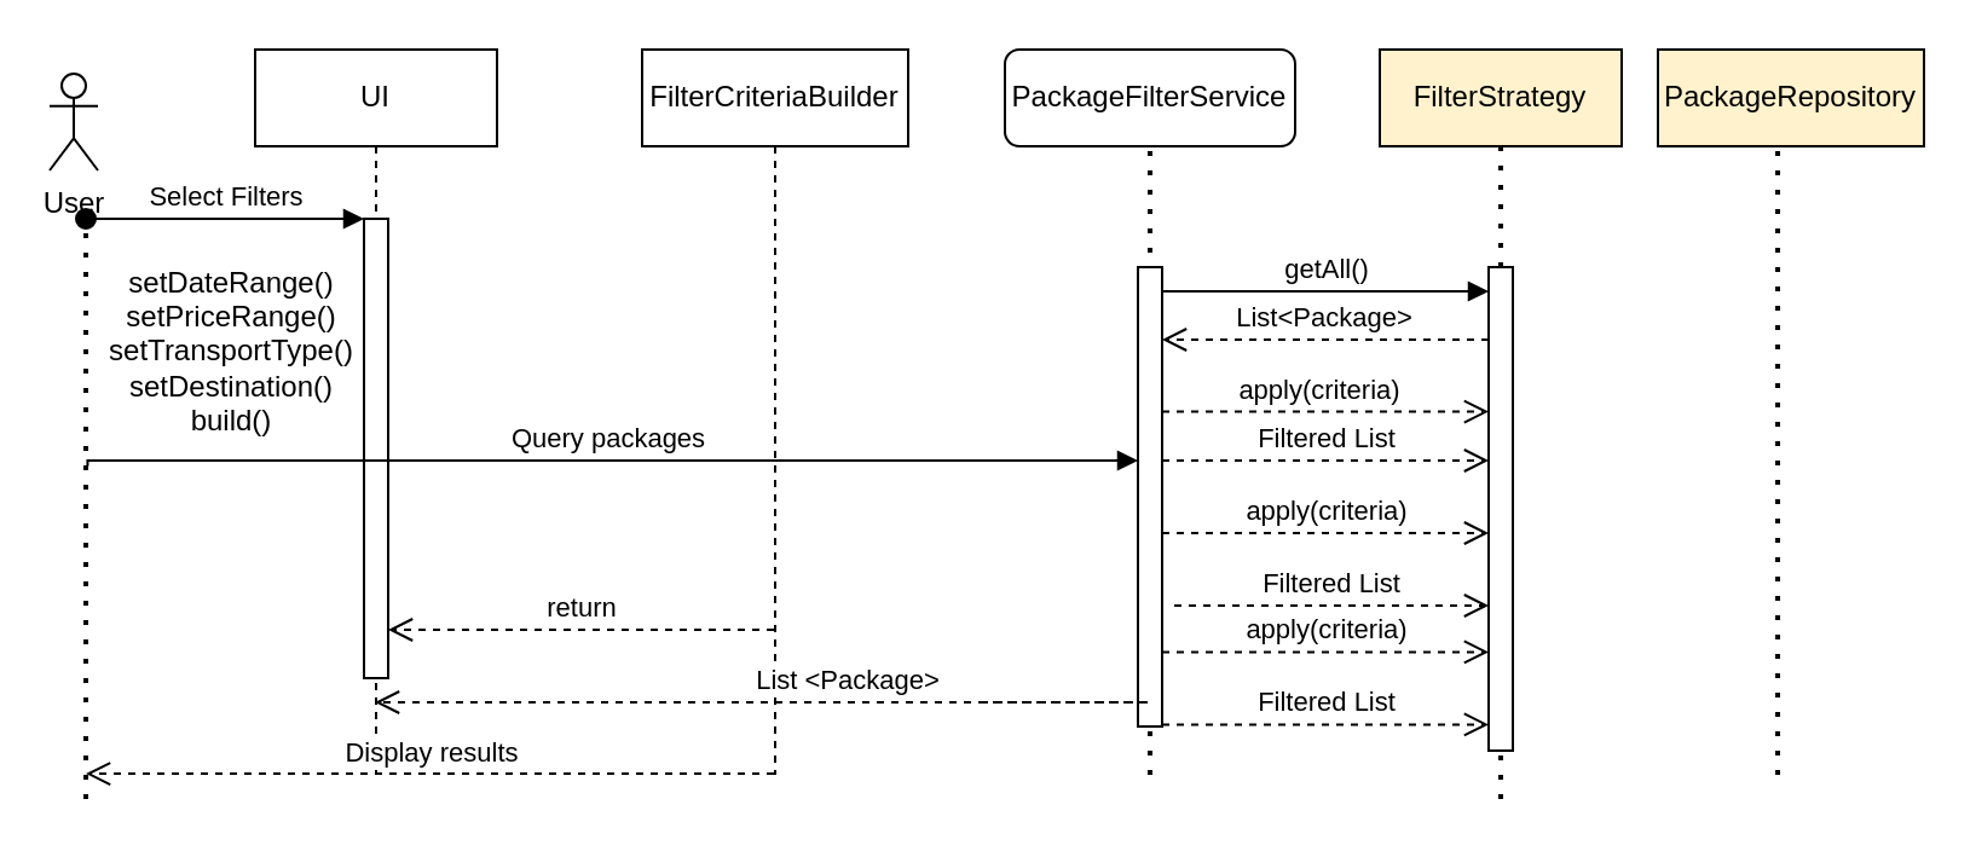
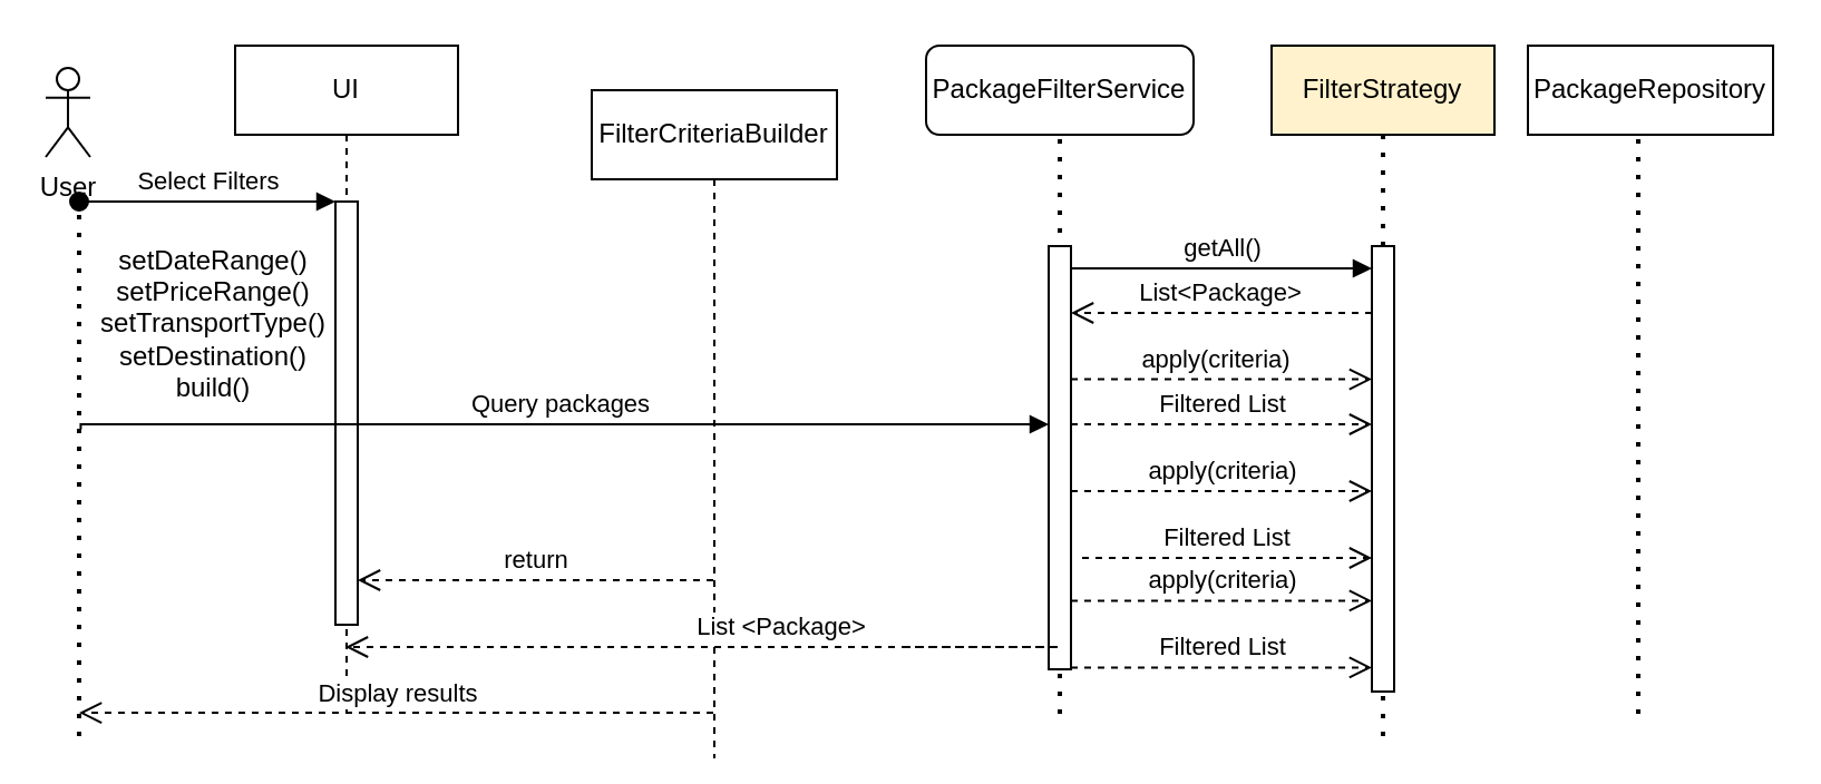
- <mxCell id="10" value="PackageRepository" style="rounded=0;whiteSpace=wrap;html=1;fillColor=#fff2cc;" vertex="1" parent="1"><mxGeometry x="685" y="20" width="110" height="40" as="geometry" /></mxCell>
+ <mxCell id="10" value="PackageRepository" style="rounded=0;whiteSpace=wrap;html=1;" vertex="1" parent="1"><mxGeometry x="685" y="20" width="110" height="40" as="geometry" /></mxCell>
- <mxCell id="5" value="FilterCriteriaBuilder" style="shape=umlLifeline;perimeter=lifelinePerimeter;whiteSpace=wrap;html=1;container=0;dropTarget=0;collapsible=0;recursiveResize=0;outlineConnect=0;portConstraint=eastwest;newEdgeStyle={&quot;edgeStyle&quot;:&quot;elbowEdgeStyle&quot;,&quot;elbow&quot;:&quot;vertical&quot;,&quot;curved&quot;:0,&quot;rounded&quot;:0};" parent="1" vertex="1"><mxGeometry x="265" y="20" width="110" height="300" as="geometry" /></mxCell>
+ <mxCell id="5" value="FilterCriteriaBuilder" style="shape=umlLifeline;perimeter=lifelinePerimeter;whiteSpace=wrap;html=1;container=0;dropTarget=0;collapsible=0;recursiveResize=0;outlineConnect=0;portConstraint=eastwest;newEdgeStyle={&quot;edgeStyle&quot;:&quot;elbowEdgeStyle&quot;,&quot;elbow&quot;:&quot;vertical&quot;,&quot;curved&quot;:0,&quot;rounded&quot;:0};" parent="1" vertex="1"><mxGeometry x="265" y="40" width="110" height="300" as="geometry" /></mxCell>
